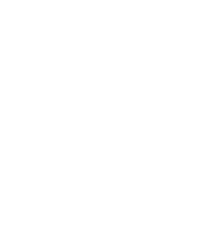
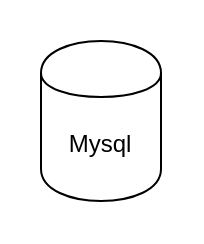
+ <mxCell id="2" value="Mysql" style="shape=cylinder;whiteSpace=wrap;html=1;boundedLbl=1;backgroundOutline=1;" parent="1" vertex="1"><mxGeometry x="20" y="20" width="60" height="80" as="geometry" /></mxCell>
